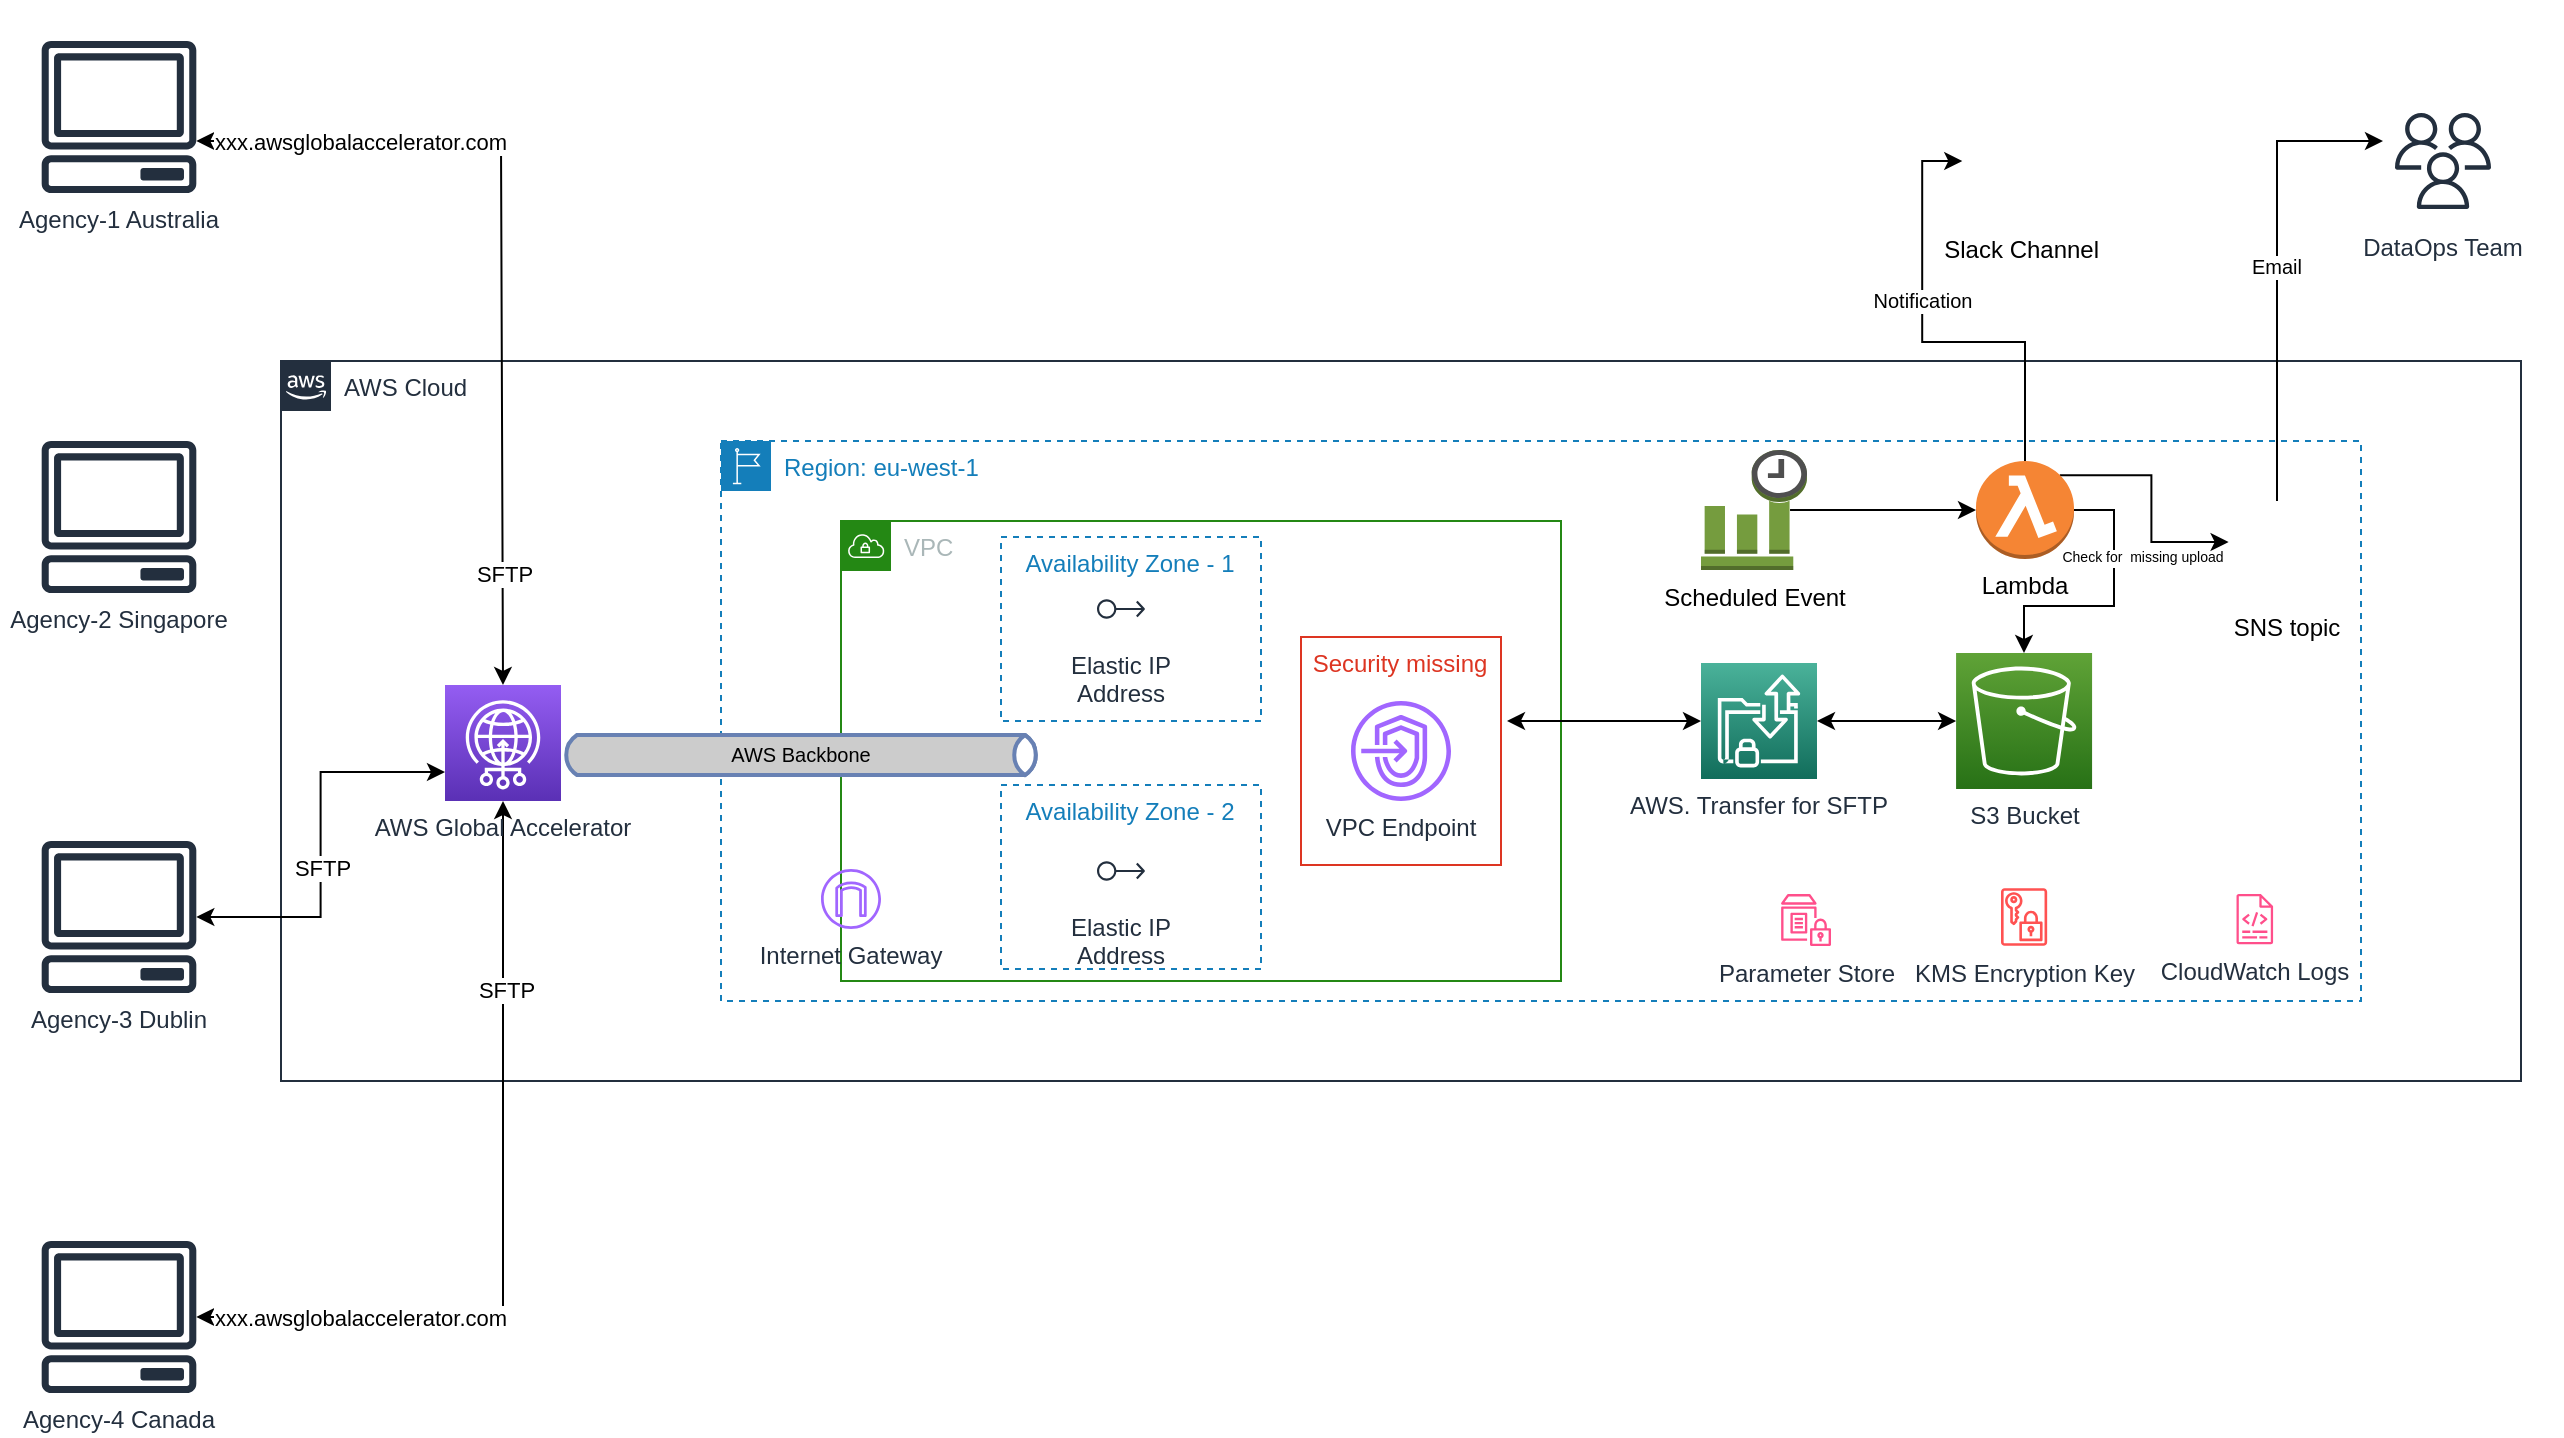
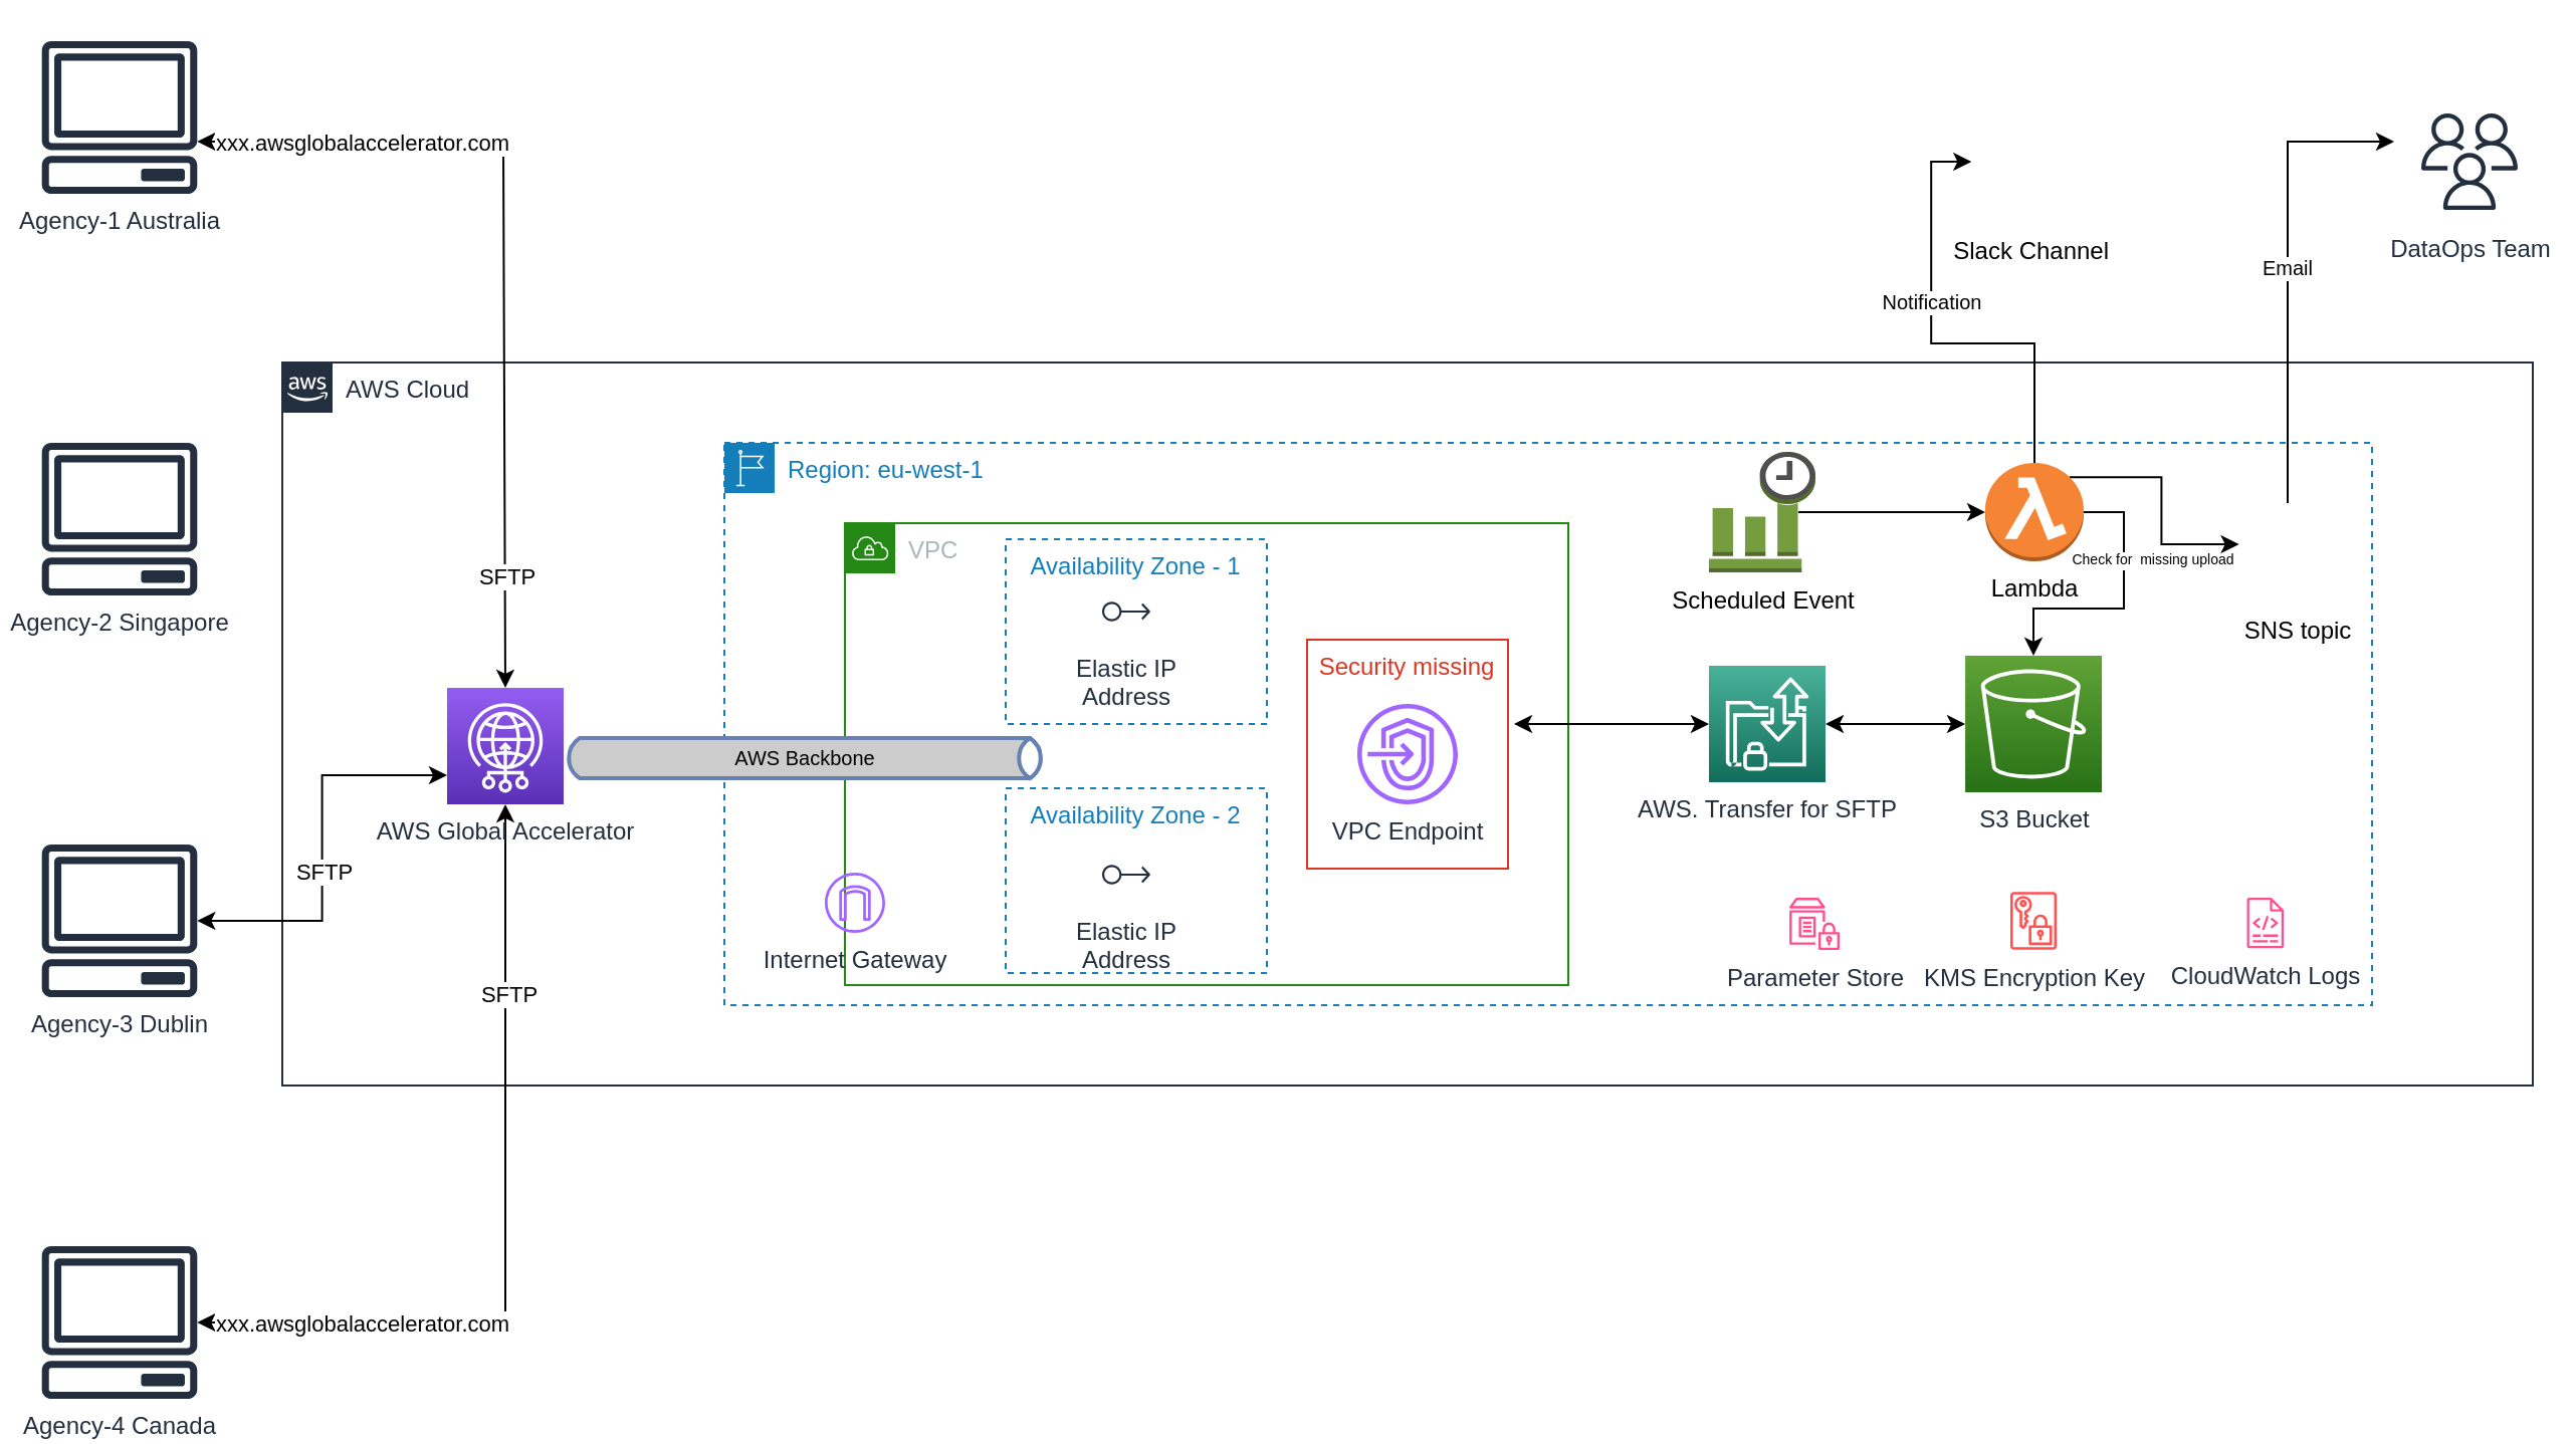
- <mxCell id="29" value="DataOps Team" style="sketch=0;outlineConnect=0;fontColor=#232F3E;gradientColor=none;strokeColor=#232F3E;fillColor=#ffffff;dashed=0;verticalLabelPosition=bottom;verticalAlign=top;align=center;html=1;fontSize=12;fontStyle=0;aspect=fixed;shape=mxgraph.aws4.resourceIcon;resIcon=mxgraph.aws4.users;" parent="1" vertex="1"><mxGeometry x="1191" y="50" width="60" height="60" as="geometry" /></mxCell>
+ <mxCell id="29" value="DataOps Team" style="sketch=0;outlineConnect=0;fontColor=#232F3E;gradientColor=none;strokeColor=#232F3E;fillColor=#ffffff;dashed=0;verticalLabelPosition=bottom;verticalAlign=top;align=center;html=1;fontSize=12;fontStyle=0;aspect=fixed;shape=mxgraph.aws4.resourceIcon;resIcon=mxgraph.aws4.users;" parent="1" vertex="1"><mxGeometry x="1191" y="50" width="75" height="60" as="geometry" /></mxCell>
